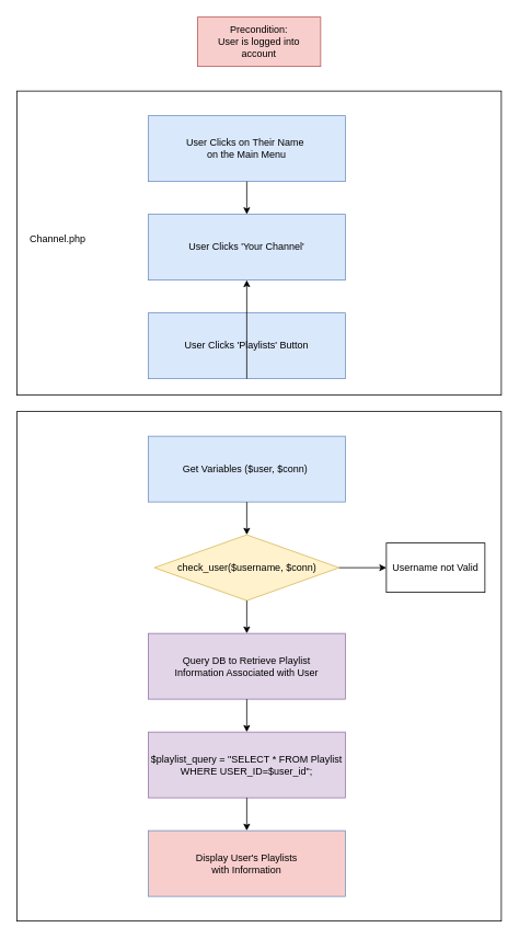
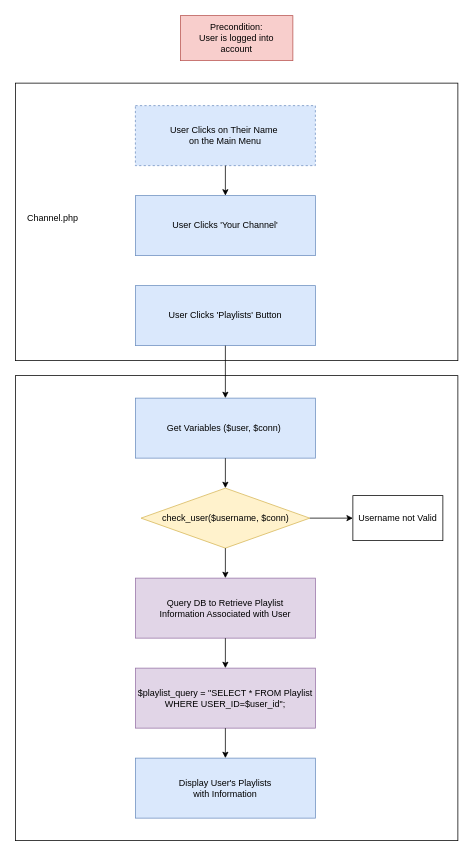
- <mxCell id="5" value="User Clicks on Their Name&amp;nbsp;&lt;br&gt;on the Main Menu" style="rounded=0;whiteSpace=wrap;html=1;fillColor=#dae8fc;strokeColor=#6c8ebf;" vertex="1" parent="1"><mxGeometry x="180" y="140" width="240" height="80" as="geometry" /></mxCell>
+ <mxCell id="5" value="User Clicks on Their Name&amp;nbsp;&lt;br&gt;on the Main Menu" style="rounded=0;whiteSpace=wrap;html=1;fillColor=#dae8fc;strokeColor=#6c8ebf;dashed=1;" vertex="1" parent="1"><mxGeometry x="180" y="140" width="240" height="80" as="geometry" /></mxCell>
- <mxCell id="9" value="" style="endArrow=classic;html=1;exitX=0.5;exitY=1;exitDx=0;exitDy=0;" edge="1" parent="1" source="8" target="7"><mxGeometry width="50" height="50" relative="1" as="geometry"><mxPoint x="420" y="550" as="sourcePoint" /><mxPoint x="300" y="500" as="targetPoint" /></mxGeometry></mxCell>
+ <mxCell id="9" value="" style="endArrow=classic;html=1;exitX=0.5;exitY=1;exitDx=0;exitDy=0;entryX=0.5;entryY=0;entryDx=0;entryDy=0;" edge="1" parent="1" source="8" target="10"><mxGeometry width="50" height="50" relative="1" as="geometry"><mxPoint x="420" y="550" as="sourcePoint" /><mxPoint x="300" y="500" as="targetPoint" /></mxGeometry></mxCell>
- <mxCell id="21" value="Display User's Playlists&lt;br&gt;with Information" style="rounded=0;whiteSpace=wrap;html=1;fillColor=#f8cecc;strokeColor=#6c8ebf;" vertex="1" parent="1"><mxGeometry x="180" y="1010" width="240" height="80" as="geometry" /></mxCell>
+ <mxCell id="21" value="Display User's Playlists&lt;br&gt;with Information" style="rounded=0;whiteSpace=wrap;html=1;fillColor=#dae8fc;strokeColor=#6c8ebf;" vertex="1" parent="1"><mxGeometry x="180" y="1010" width="240" height="80" as="geometry" /></mxCell>
